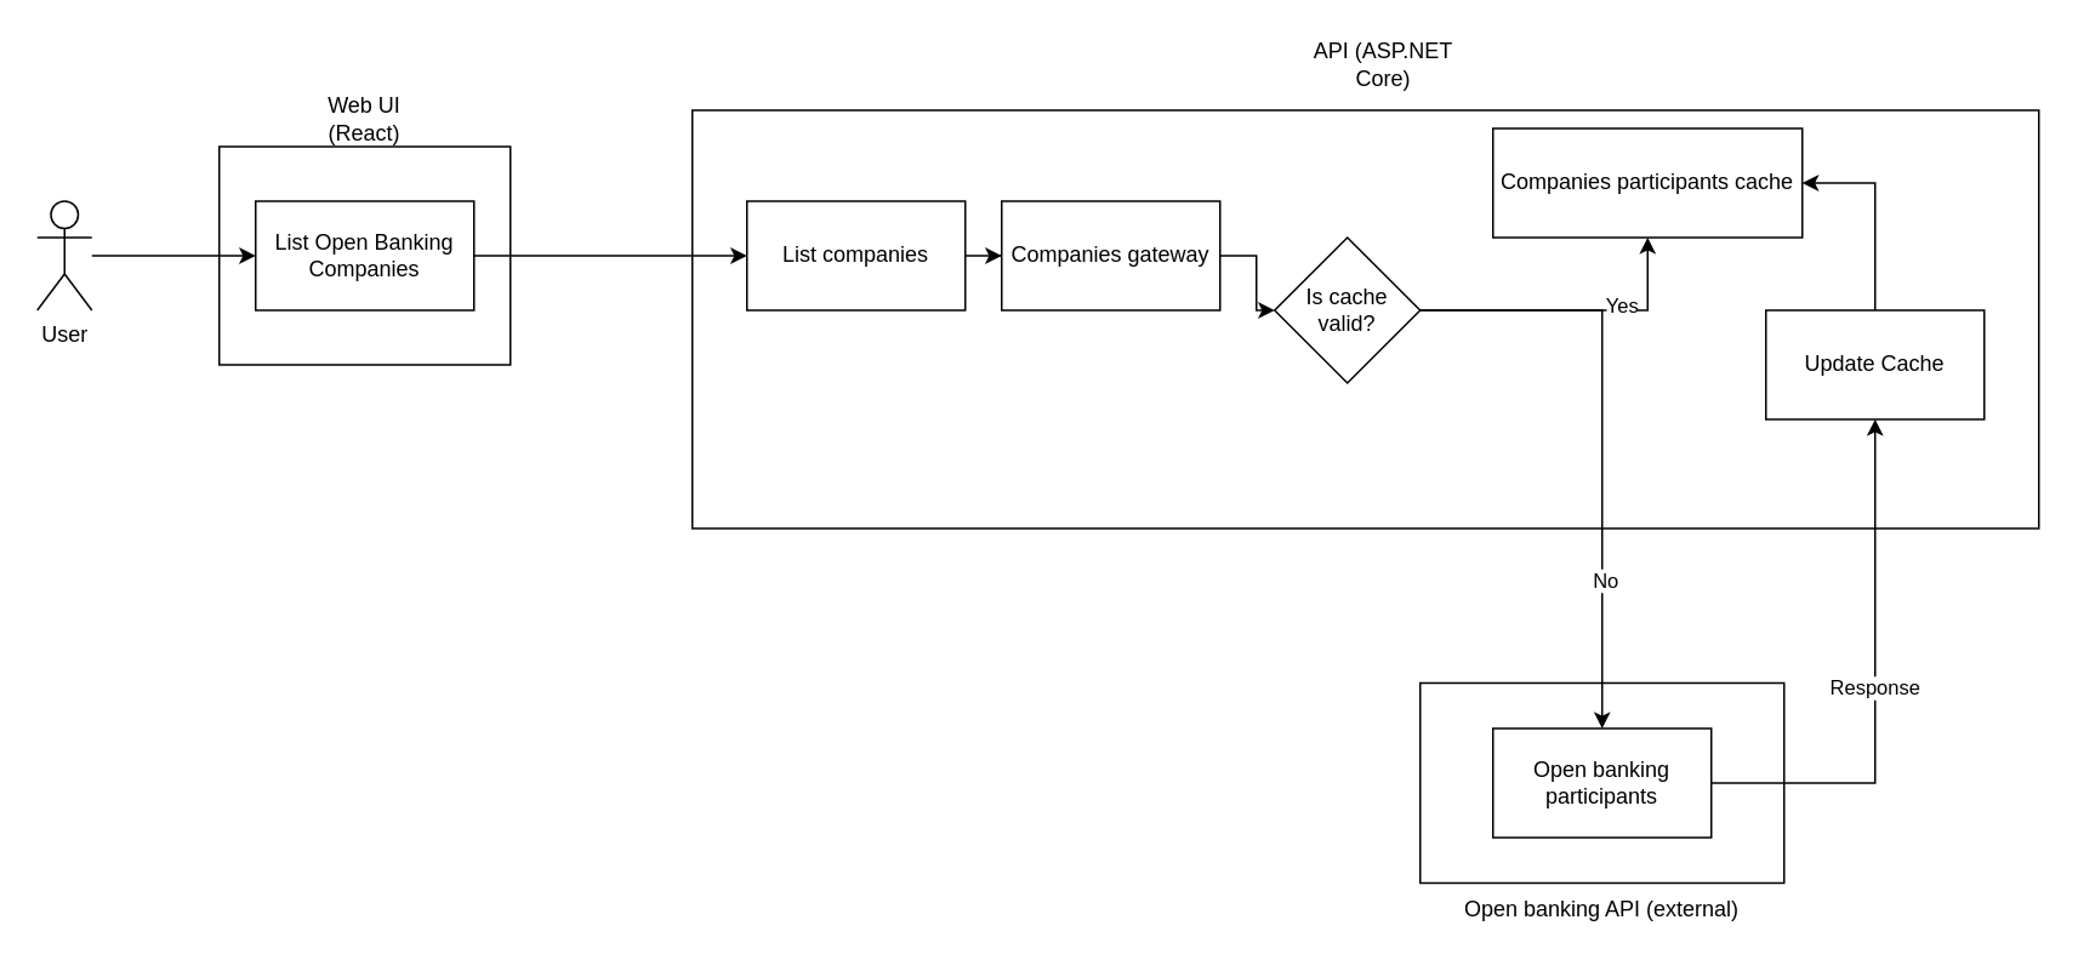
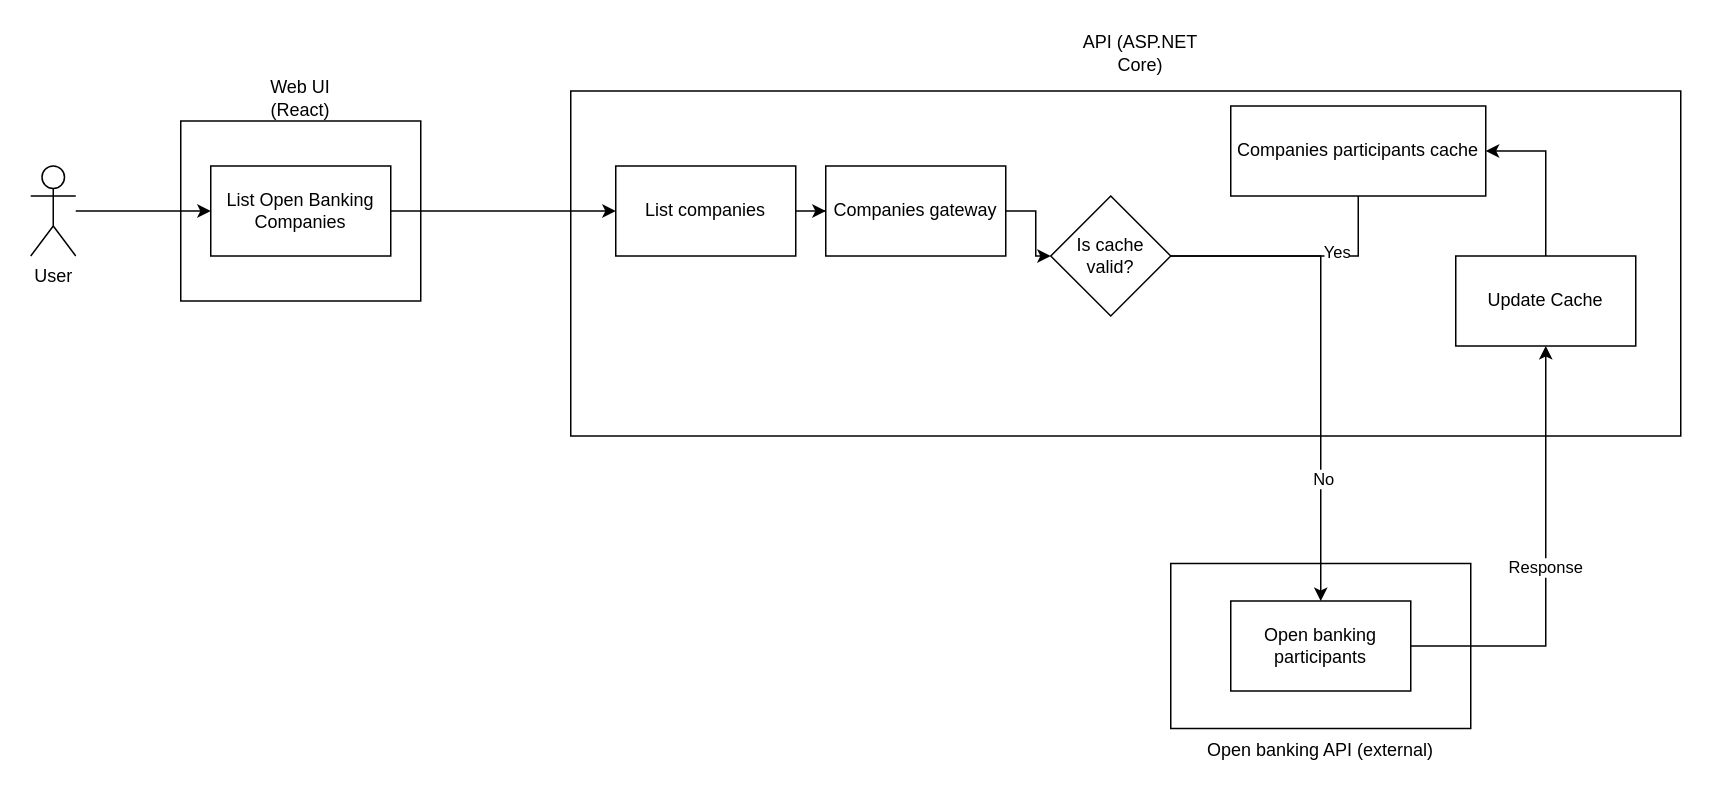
- <mxCell id="16" style="edgeStyle=orthogonalEdgeStyle;rounded=0;orthogonalLoop=1;jettySize=auto;html=1;entryX=0.5;entryY=1;entryDx=0;entryDy=0;" edge="1" parent="1" source="20" target="15"><mxGeometry relative="1" as="geometry" /></mxCell>
+ <mxCell id="16" style="edgeStyle=orthogonalEdgeStyle;rounded=0;orthogonalLoop=1;jettySize=auto;html=1;entryX=0.5;entryY=1;entryDx=0;entryDy=0;endArrow=none;" edge="1" parent="1" source="20" target="15"><mxGeometry relative="1" as="geometry" /></mxCell>
